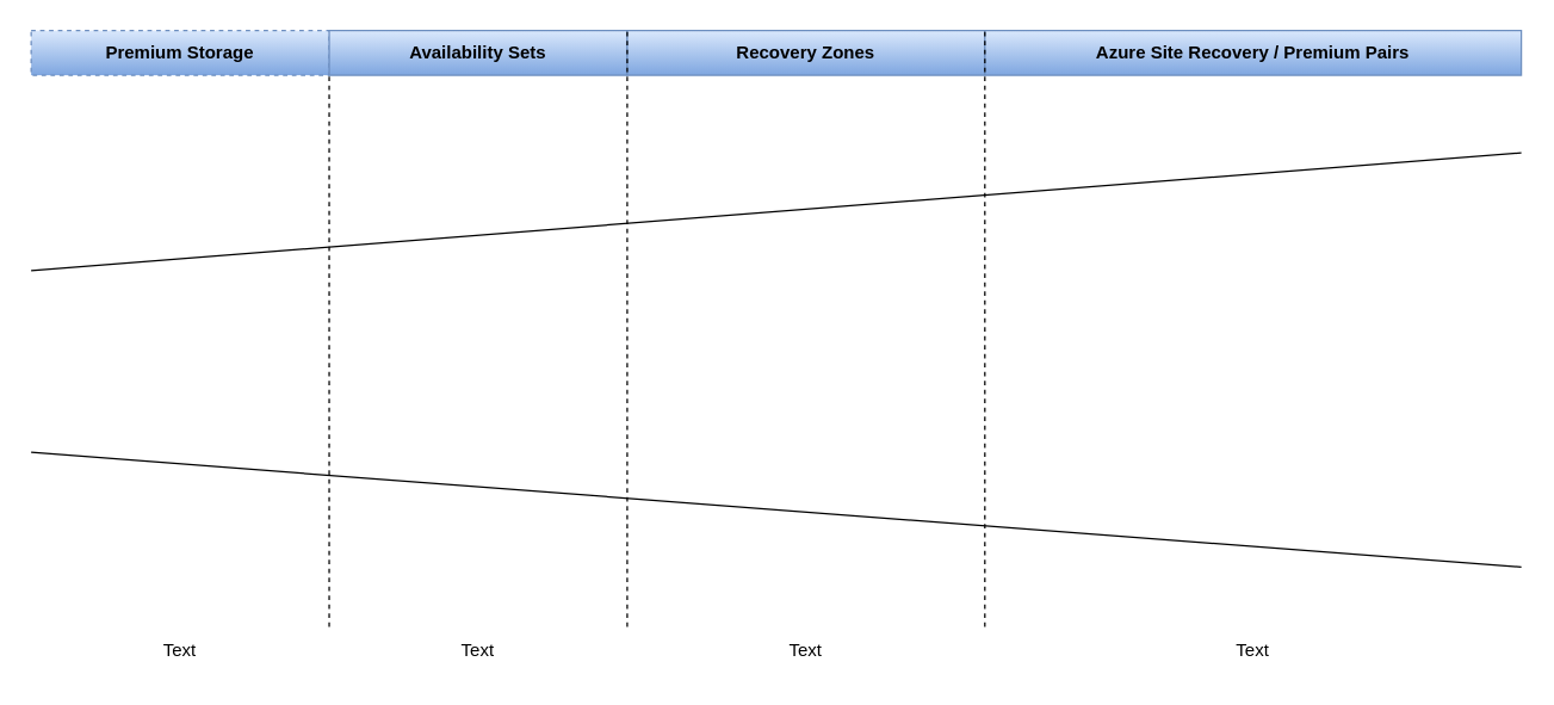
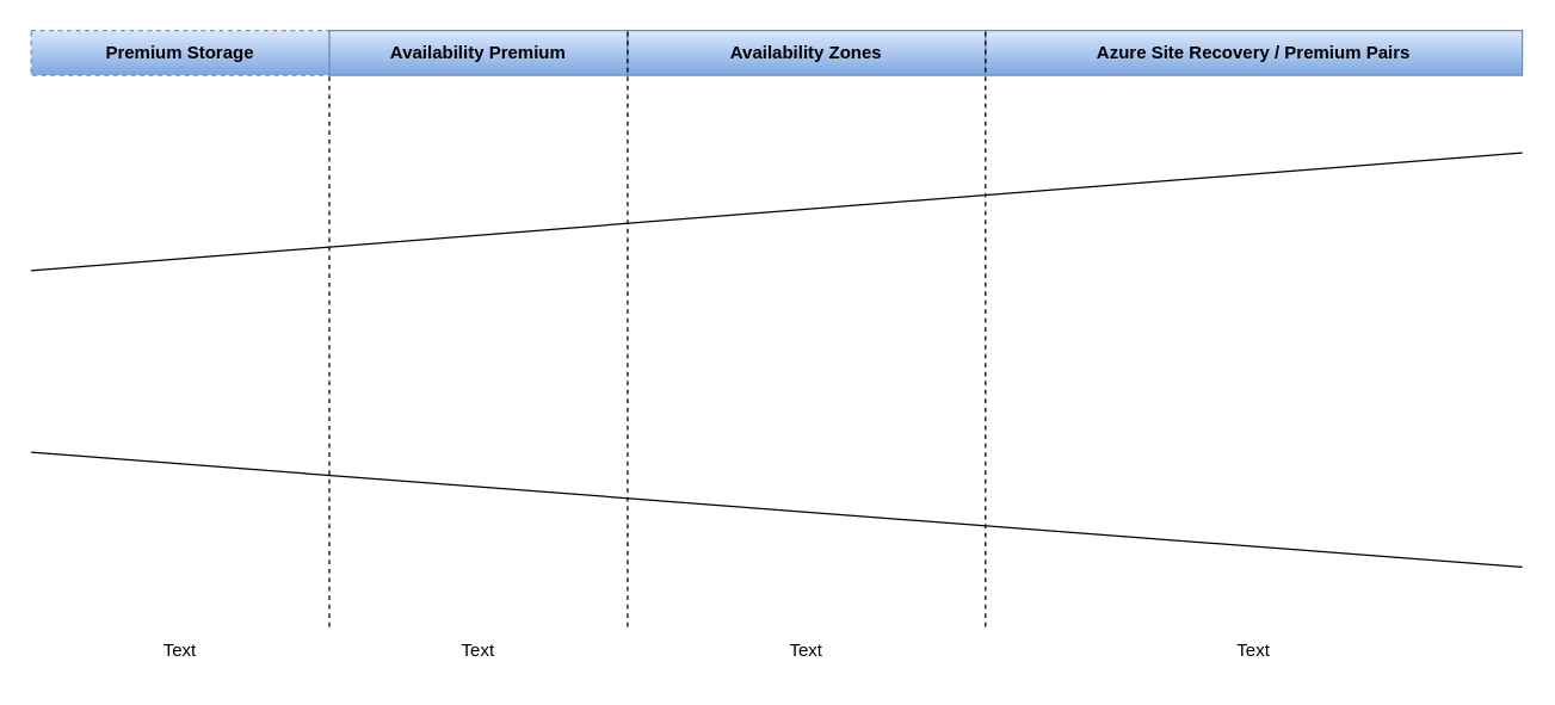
- <mxCell id="5" value="Availability Sets" style="rounded=0;whiteSpace=wrap;html=1;fillColor=#dae8fc;gradientColor=#7ea6e0;strokeColor=#6c8ebf;fontStyle=1" vertex="1" parent="1"><mxGeometry x="220" y="20" width="200" height="30" as="geometry" /></mxCell>
+ <mxCell id="5" value="Availability Premium" style="rounded=0;whiteSpace=wrap;html=1;fillColor=#dae8fc;gradientColor=#7ea6e0;strokeColor=#6c8ebf;fontStyle=1" vertex="1" parent="1"><mxGeometry x="220" y="20" width="200" height="30" as="geometry" /></mxCell>
- <mxCell id="6" value="Recovery Zones" style="rounded=0;whiteSpace=wrap;html=1;fillColor=#dae8fc;gradientColor=#7ea6e0;strokeColor=#6c8ebf;fontStyle=1" vertex="1" parent="1"><mxGeometry x="420" y="20" width="240" height="30" as="geometry" /></mxCell>
+ <mxCell id="6" value="Availability Zones" style="rounded=0;whiteSpace=wrap;html=1;fillColor=#dae8fc;gradientColor=#7ea6e0;strokeColor=#6c8ebf;fontStyle=1" vertex="1" parent="1"><mxGeometry x="420" y="20" width="240" height="30" as="geometry" /></mxCell>
